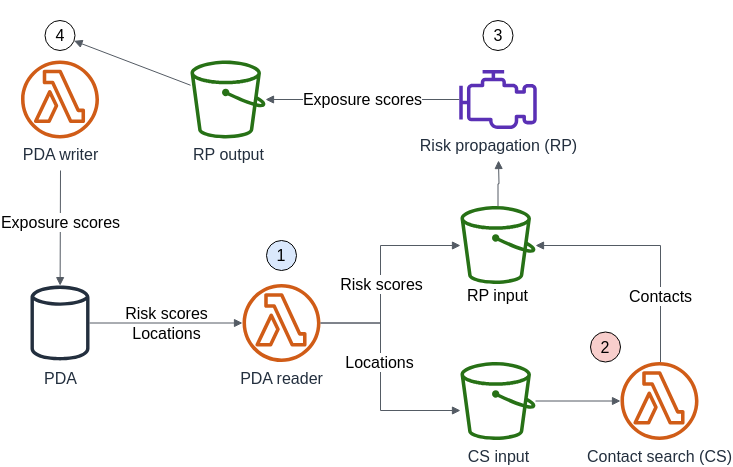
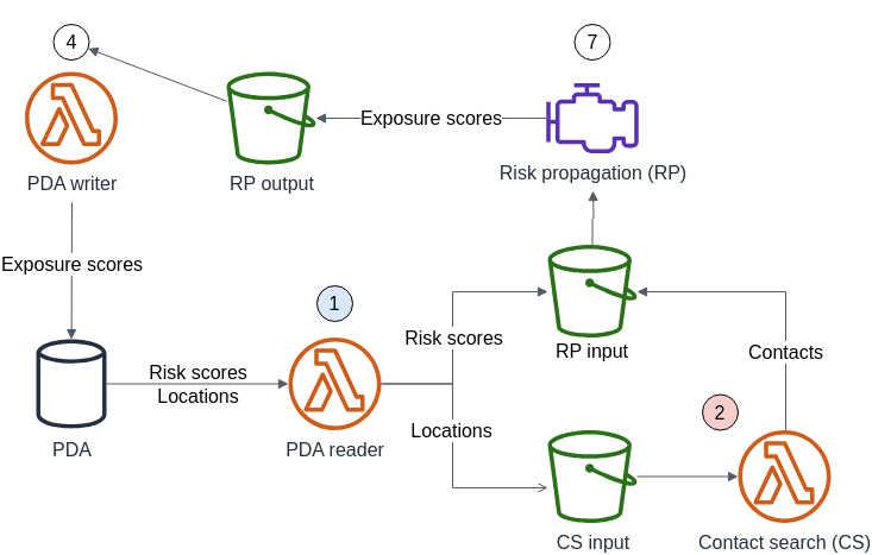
- <mxCell id="26" value="3" style="ellipse;whiteSpace=wrap;html=1;aspect=fixed;fontSize=16;" vertex="1" parent="1"><mxGeometry x="482.5" y="20" width="30" height="30" as="geometry" /></mxCell>
+ <mxCell id="26" value="7" style="ellipse;whiteSpace=wrap;html=1;aspect=fixed;fontSize=16;" vertex="1" parent="1"><mxGeometry x="482.5" y="20" width="30" height="30" as="geometry" /></mxCell>
- <mxCell id="13" value="" style="html=1;endArrow=block;elbow=vertical;startArrow=none;endFill=1;strokeColor=#545B64;rounded=0;fontSize=16;edgeStyle=orthogonalEdgeStyle;" edge="1" parent="1" source="3" target="6"><mxGeometry x="-0.231" y="10" width="100" relative="1" as="geometry"><mxPoint x="305.5" y="303.441" as="sourcePoint" /><mxPoint x="417.5" y="297.499" as="targetPoint" /><Array as="points"><mxPoint x="380" y="323" /><mxPoint x="380" y="410" /></Array><mxPoint y="1" as="offset" /></mxGeometry></mxCell>
+ <mxCell id="13" value="" style="html=1;endArrow=open;elbow=vertical;startArrow=none;endFill=1;strokeColor=#545B64;rounded=0;fontSize=16;edgeStyle=orthogonalEdgeStyle;" edge="1" parent="1" source="3" target="6"><mxGeometry x="-0.231" y="10" width="100" relative="1" as="geometry"><mxPoint x="305.5" y="303.441" as="sourcePoint" /><mxPoint x="417.5" y="297.499" as="targetPoint" /><Array as="points"><mxPoint x="380" y="323" /><mxPoint x="380" y="410" /></Array><mxPoint y="1" as="offset" /></mxGeometry></mxCell>
